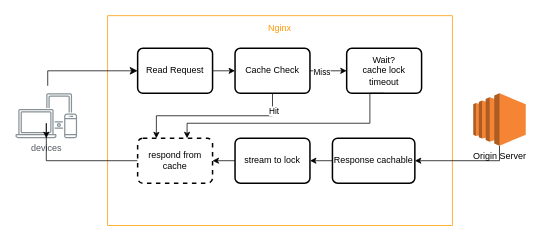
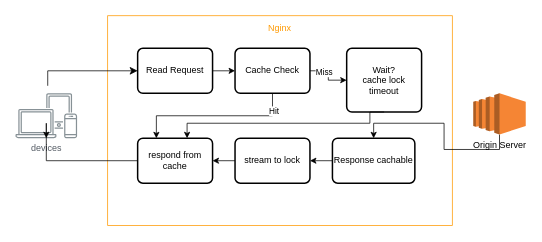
- <mxCell id="10" value="Wait?&lt;br&gt;cache lock timeout" style="rounded=1;whiteSpace=wrap;html=1;absoluteArcSize=1;arcSize=14;strokeWidth=2;" vertex="1" parent="1"><mxGeometry x="462" y="64" width="100" height="60" as="geometry" /></mxCell>
+ <mxCell id="10" value="Wait?&lt;br&gt;cache lock timeout" style="rounded=1;whiteSpace=wrap;html=1;absoluteArcSize=1;arcSize=14;strokeWidth=2;" vertex="1" parent="1"><mxGeometry x="462" y="64" width="100" height="85" as="geometry" /></mxCell>
- <mxCell id="18" value="Origin Server" style="outlineConnect=0;dashed=0;verticalLabelPosition=bottom;verticalAlign=top;align=center;html=1;shape=mxgraph.aws3.ec2;fillColor=#F58534;gradientColor=none;" vertex="1" parent="1"><mxGeometry x="631" y="124" width="70" height="70" as="geometry" /></mxCell>
+ <mxCell id="18" value="Origin Server" style="outlineConnect=0;dashed=0;verticalLabelPosition=bottom;verticalAlign=top;align=center;html=1;shape=mxgraph.aws3.ec2;fillColor=#F58534;gradientColor=none;" vertex="1" parent="1"><mxGeometry x="631" y="124" width="70" height="55" as="geometry" /></mxCell>
- <mxCell id="16" value="respond from cache" style="rounded=1;whiteSpace=wrap;html=1;absoluteArcSize=1;arcSize=14;strokeWidth=2;dashed=1;" vertex="1" parent="1"><mxGeometry x="183" y="184" width="100" height="60" as="geometry" /></mxCell>
+ <mxCell id="16" value="respond from cache" style="rounded=1;whiteSpace=wrap;html=1;absoluteArcSize=1;arcSize=14;strokeWidth=2;" vertex="1" parent="1"><mxGeometry x="183" y="184" width="100" height="60" as="geometry" /></mxCell>
